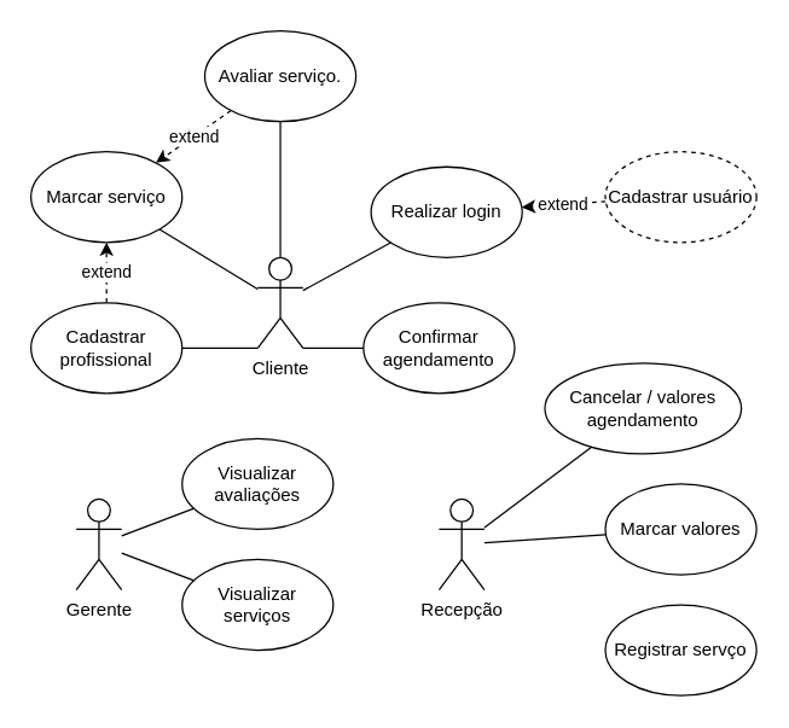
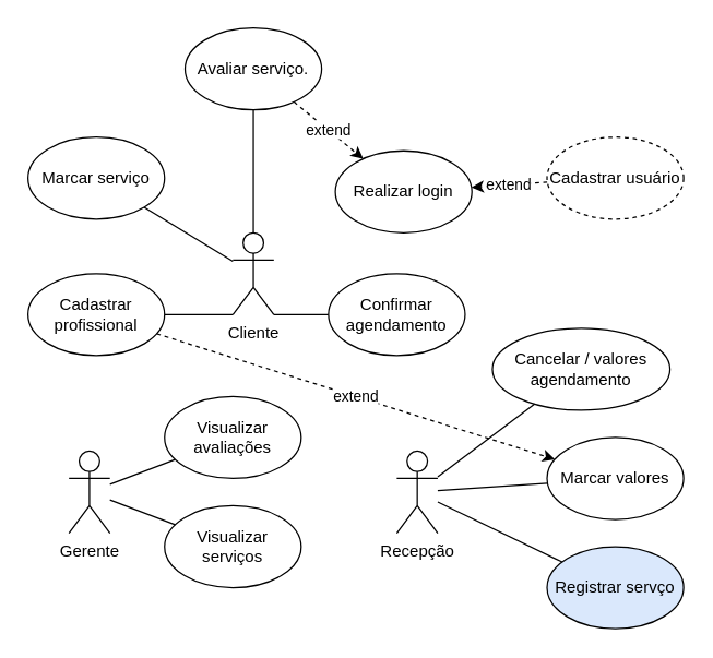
- <mxCell id="19" value="extend" style="edgeStyle=none;html=1;dashed=1;" edge="1" parent="1" source="20" target="13"><mxGeometry relative="1" as="geometry" /></mxCell>
+ <mxCell id="19" value="extend" style="edgeStyle=none;html=1;dashed=1;" edge="1" parent="1" source="20" target="12"><mxGeometry relative="1" as="geometry" /></mxCell>
- <mxCell id="5" style="edgeStyle=none;html=1;endArrow=none;endFill=0;" edge="1" parent="1" source="9" target="12"><mxGeometry relative="1" as="geometry" /></mxCell>
- <mxCell id="10" value="extend" style="edgeStyle=none;html=1;dashed=1;endArrow=classic;endFill=1;" edge="1" parent="1" source="11" target="13"><mxGeometry relative="1" as="geometry" /></mxCell>
+ <mxCell id="10" value="extend" style="edgeStyle=none;html=1;dashed=1;endArrow=classic;endFill=1;" edge="1" parent="1" source="11" target="17"><mxGeometry relative="1" as="geometry" /></mxCell>
+ <mxCell id="23" style="edgeStyle=none;html=1;endArrow=none;endFill=0;" edge="1" parent="1" source="24" target="16"><mxGeometry relative="1" as="geometry" /></mxCell>
- <mxCell id="16" value="Registrar servço" style="ellipse;whiteSpace=wrap;html=1;" vertex="1" parent="1"><mxGeometry x="400" y="400" width="100" height="60" as="geometry" /></mxCell>
+ <mxCell id="16" value="Registrar servço" style="ellipse;whiteSpace=wrap;html=1;fillColor=#dae8fc;" vertex="1" parent="1"><mxGeometry x="400" y="400" width="100" height="60" as="geometry" /></mxCell>
